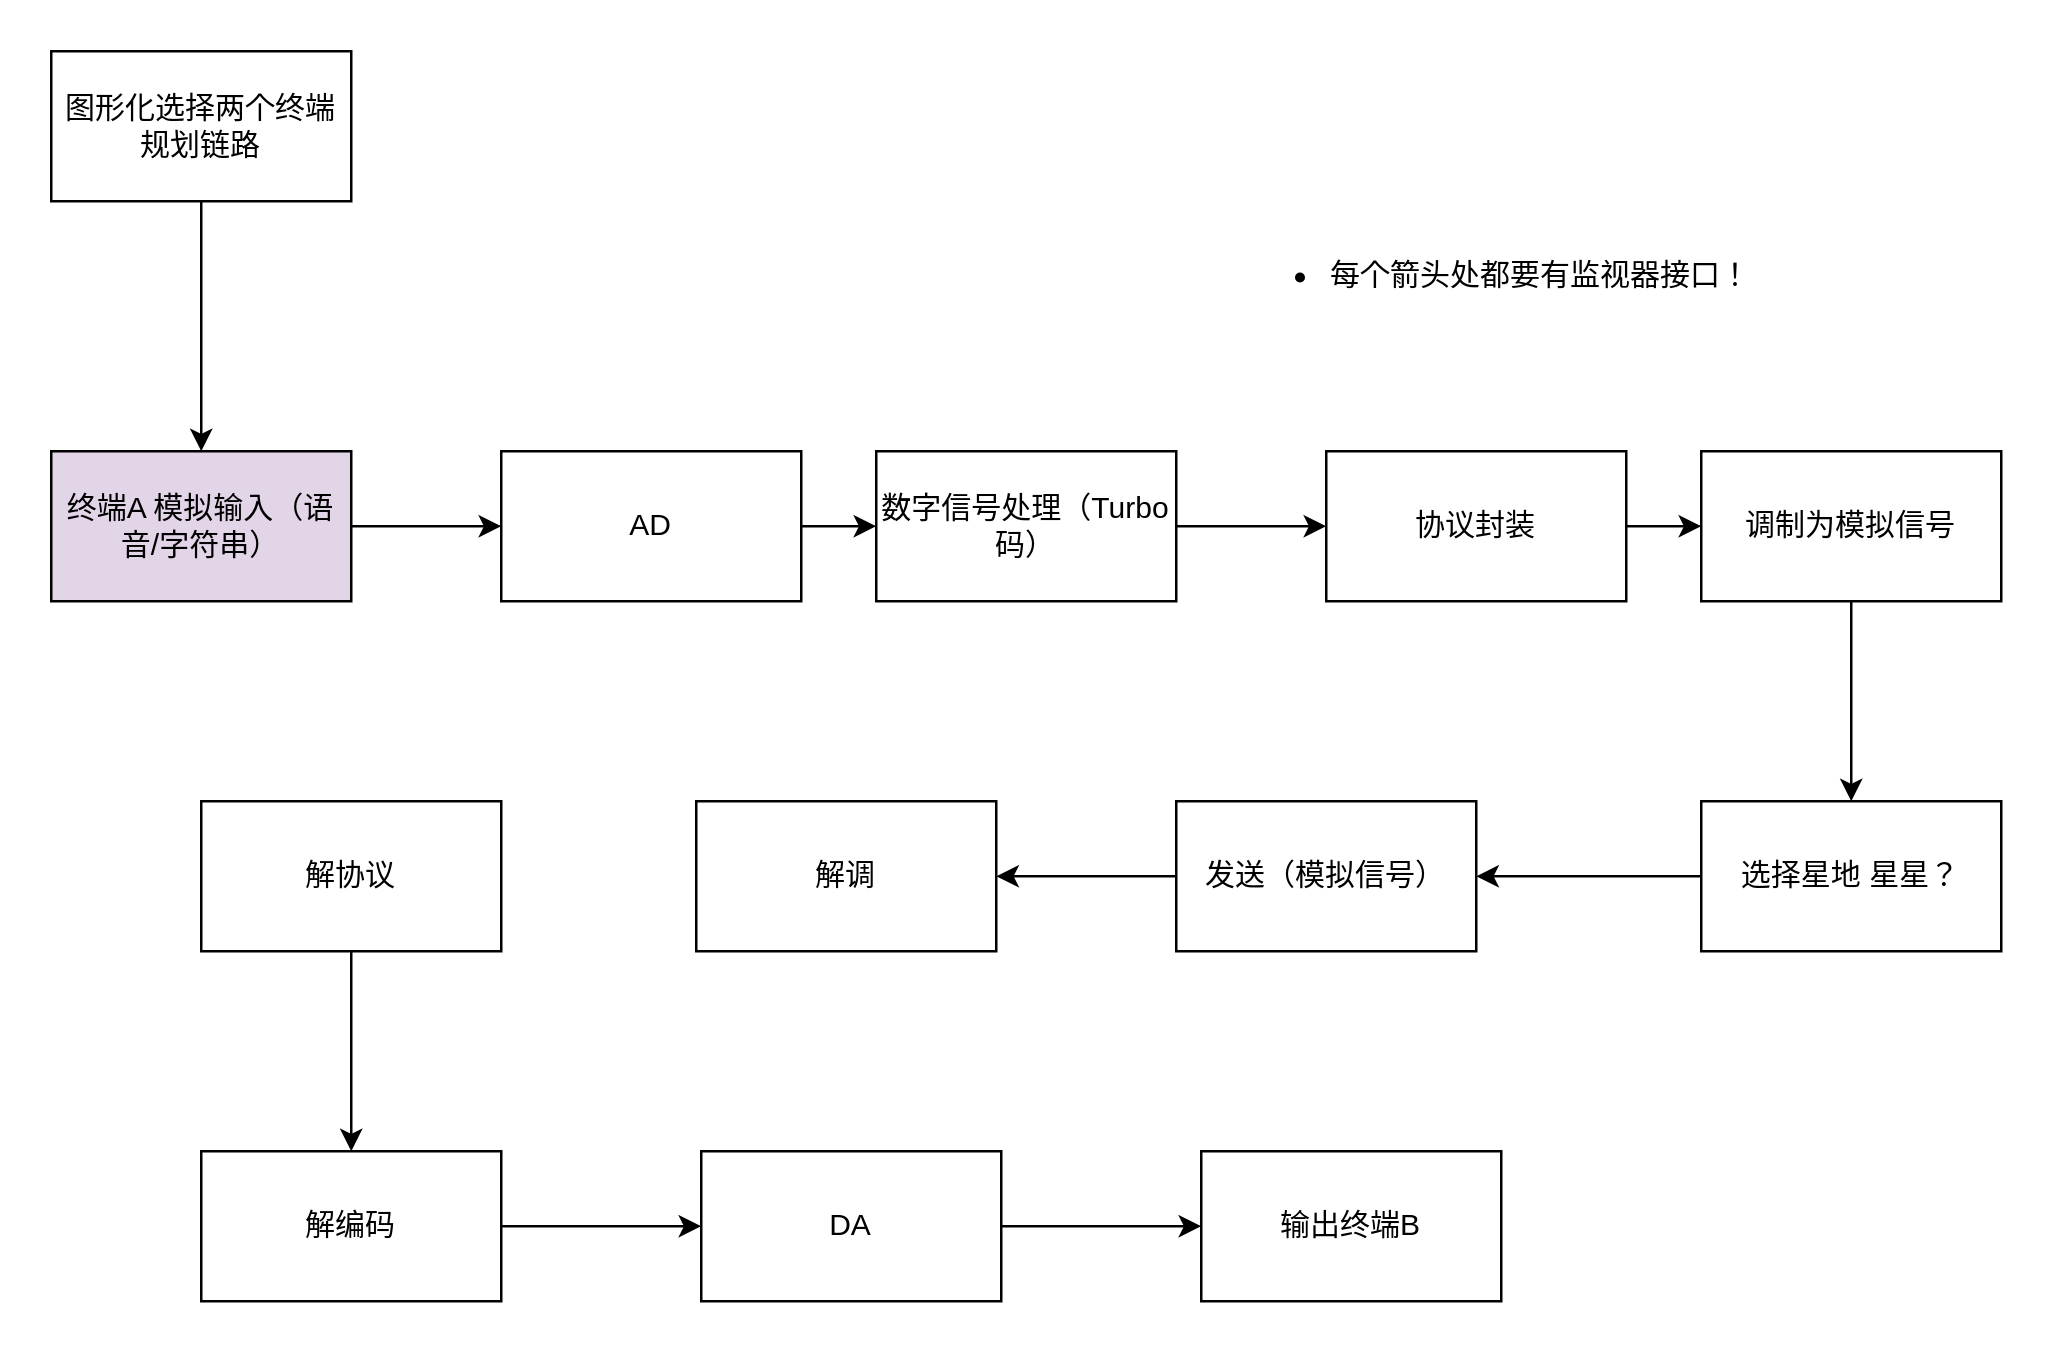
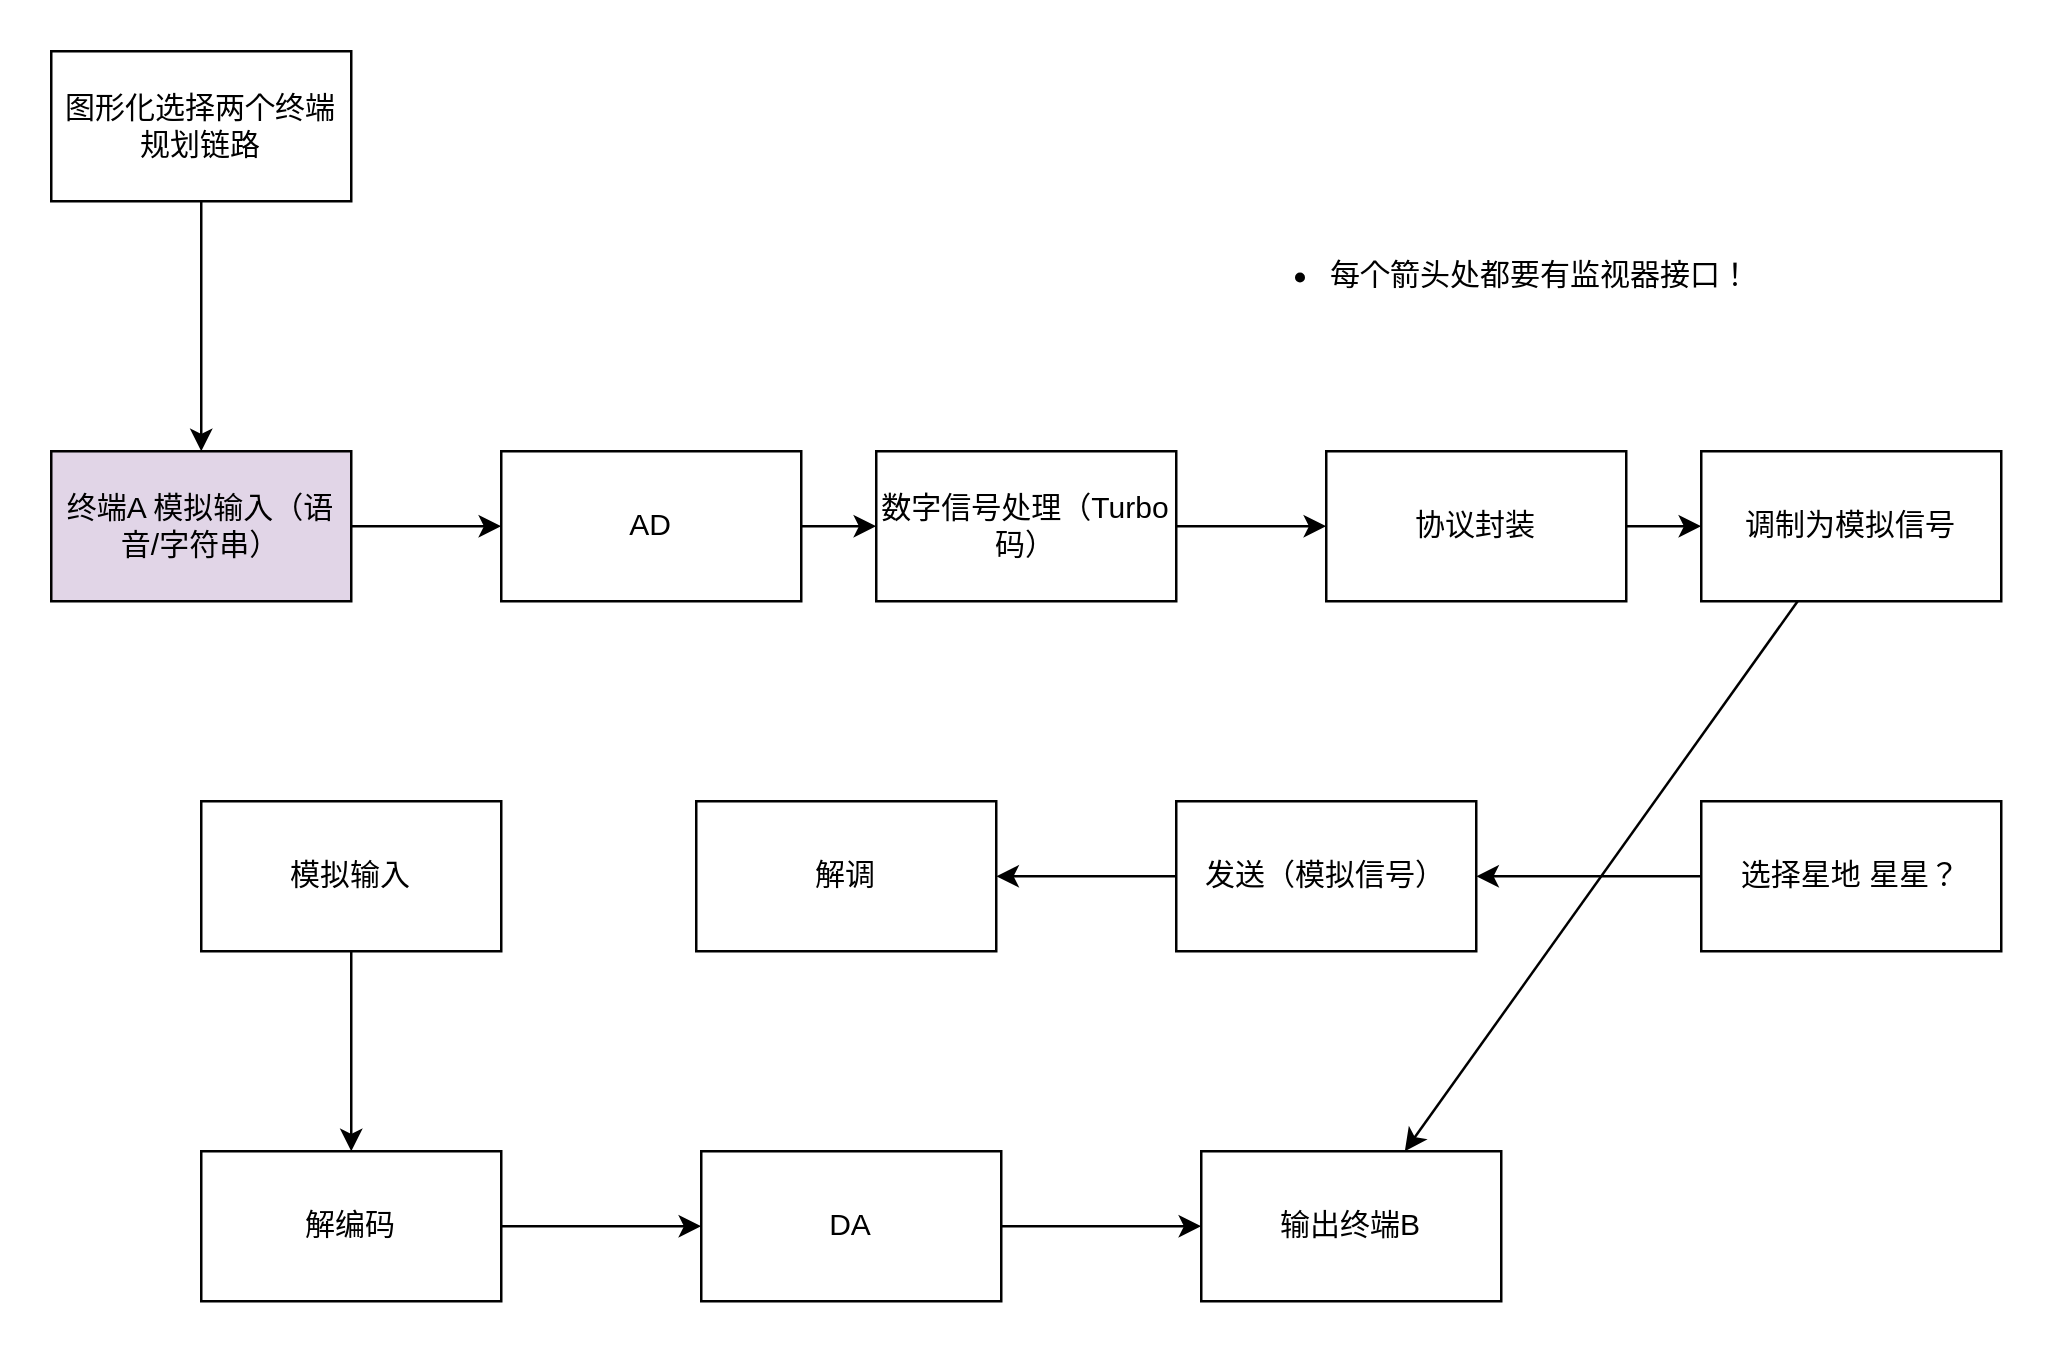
- <mxCell id="10" value="" style="edgeStyle=none;html=1;" edge="1" parent="1" source="11" target="13"><mxGeometry relative="1" as="geometry" /></mxCell>
+ <mxCell id="10" value="" style="edgeStyle=none;html=1;" edge="1" parent="1" source="11" target="23"><mxGeometry relative="1" as="geometry" /></mxCell>
- <mxCell id="18" value="解协议" style="whiteSpace=wrap;html=1;rounded=0;" vertex="1" parent="1"><mxGeometry x="80" y="320" width="120" height="60" as="geometry" /></mxCell>
+ <mxCell id="18" value="模拟输入" style="whiteSpace=wrap;html=1;rounded=0;" vertex="1" parent="1"><mxGeometry x="80" y="320" width="120" height="60" as="geometry" /></mxCell>
